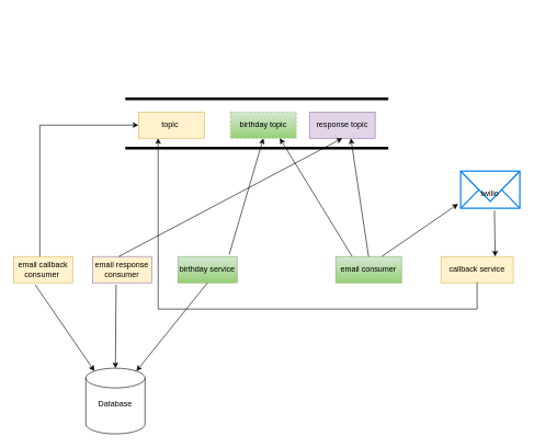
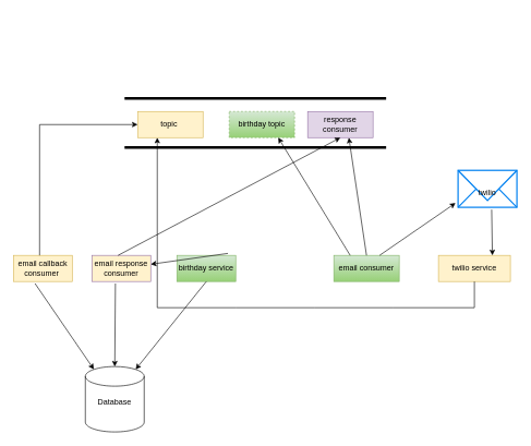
- <mxCell id="15" value="response topic" style="rounded=0;whiteSpace=wrap;html=1;fillColor=#e1d5e7;strokeColor=#9673a6;" vertex="1" parent="1"><mxGeometry x="470" y="170" width="100" height="40" as="geometry" /></mxCell>
+ <mxCell id="15" value="response consumer" style="rounded=0;whiteSpace=wrap;html=1;fillColor=#e1d5e7;strokeColor=#9673a6;" vertex="1" parent="1"><mxGeometry x="470" y="170" width="100" height="40" as="geometry" /></mxCell>
- <mxCell id="16" value="" style="endArrow=classic;html=1;rounded=0;entryX=0.5;entryY=1;entryDx=0;entryDy=0;exitX=0.867;exitY=-0.075;exitDx=0;exitDy=0;exitPerimeter=0;" edge="1" parent="1" source="5" target="14"><mxGeometry width="50" height="50" relative="1" as="geometry"><mxPoint x="390" y="340" as="sourcePoint" /><mxPoint x="440" y="290" as="targetPoint" /></mxGeometry></mxCell>
+ <mxCell id="16" value="" style="endArrow=classic;html=1;rounded=0;exitX=0.867;exitY=-0.075;exitDx=0;exitDy=0;exitPerimeter=0;" edge="1" parent="1" source="5" target="4"><mxGeometry width="50" height="50" relative="1" as="geometry"><mxPoint x="390" y="340" as="sourcePoint" /><mxPoint x="440" y="290" as="targetPoint" /></mxGeometry></mxCell>
- <mxCell id="7" value="callback service" style="rounded=0;whiteSpace=wrap;html=1;fillColor=#fff2cc;strokeColor=#d6b656;" vertex="1" parent="1"><mxGeometry x="670" y="390" width="110" height="40" as="geometry" /></mxCell>
+ <mxCell id="7" value="twilio service" style="rounded=0;whiteSpace=wrap;html=1;fillColor=#fff2cc;strokeColor=#d6b656;" vertex="1" parent="1"><mxGeometry x="670" y="390" width="110" height="40" as="geometry" /></mxCell>
